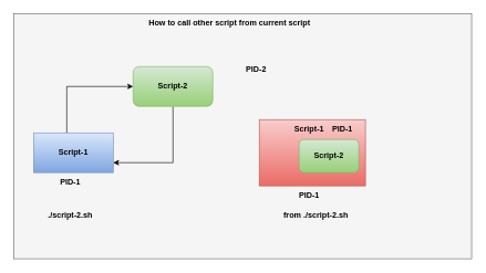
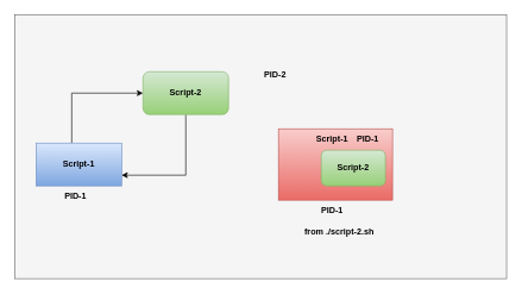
- <mxCell id="16" value="&lt;b&gt;How to call other script from current script&lt;/b&gt;" style="text;html=1;align=center;verticalAlign=middle;resizable=0;points=[];autosize=1;strokeColor=none;fillColor=none;" vertex="1" parent="1"><mxGeometry x="210" y="20" width="270" height="30" as="geometry" /></mxCell>
- <mxCell id="10" value="&lt;b&gt;./script-2.sh&lt;/b&gt;" style="text;html=1;align=center;verticalAlign=middle;resizable=0;points=[];autosize=1;strokeColor=none;fillColor=none;" vertex="1" parent="1"><mxGeometry x="60" y="310" width="90" height="30" as="geometry" /></mxCell>
